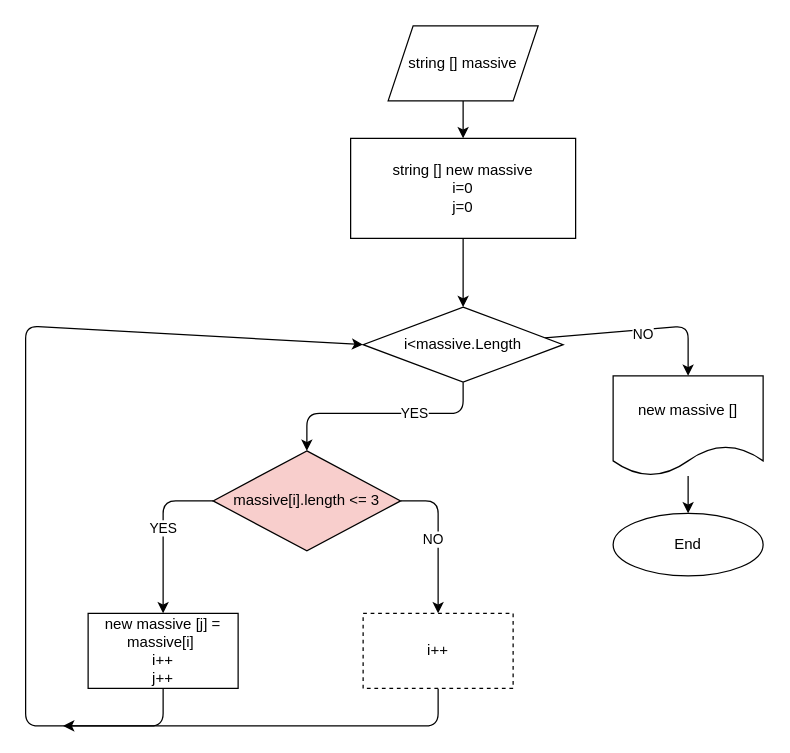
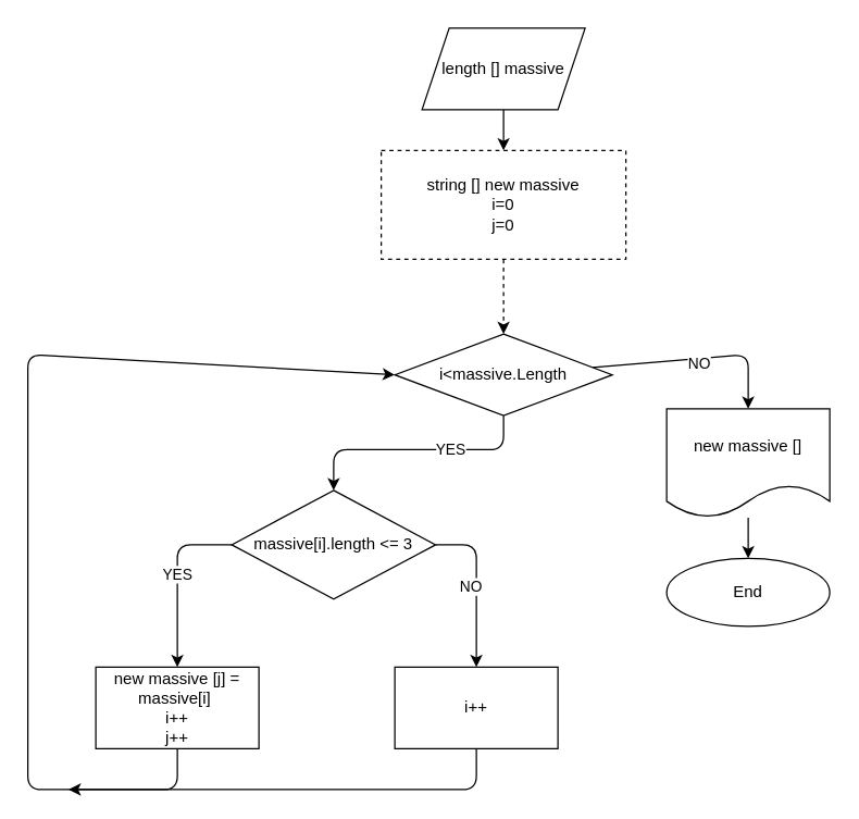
- <mxCell id="3" value="string [] massive" style="shape=parallelogram;perimeter=parallelogramPerimeter;whiteSpace=wrap;html=1;fixedSize=1;" parent="1" vertex="1"><mxGeometry x="310" y="20" width="120" height="60" as="geometry" /></mxCell>
+ <mxCell id="3" value="length [] massive" style="shape=parallelogram;perimeter=parallelogramPerimeter;whiteSpace=wrap;html=1;fixedSize=1;" parent="1" vertex="1"><mxGeometry x="310" y="20" width="120" height="60" as="geometry" /></mxCell>
- <mxCell id="14" value="string [] new massive&lt;br&gt;i=0&lt;br&gt;j=0" style="rounded=0;whiteSpace=wrap;html=1;" parent="1" vertex="1"><mxGeometry x="280" y="110" width="180" height="80" as="geometry" /></mxCell>
+ <mxCell id="14" value="string [] new massive&lt;br&gt;i=0&lt;br&gt;j=0" style="rounded=0;whiteSpace=wrap;html=1;dashed=1;" parent="1" vertex="1"><mxGeometry x="280" y="110" width="180" height="80" as="geometry" /></mxCell>
- <mxCell id="13" value="" style="edgeStyle=none;html=1;" parent="1" source="14" target="19" edge="1"><mxGeometry relative="1" as="geometry" /></mxCell>
+ <mxCell id="13" value="" style="edgeStyle=none;html=1;dashed=1;" parent="1" source="14" target="19" edge="1"><mxGeometry relative="1" as="geometry" /></mxCell>
- <mxCell id="8" value="massive[i].length &amp;lt;= 3" style="rhombus;whiteSpace=wrap;html=1;fillColor=#f8cecc;" parent="1" vertex="1"><mxGeometry x="170" y="360" width="150" height="80" as="geometry" /></mxCell>
+ <mxCell id="8" value="massive[i].length &amp;lt;= 3" style="rhombus;whiteSpace=wrap;html=1;" parent="1" vertex="1"><mxGeometry x="170" y="360" width="150" height="80" as="geometry" /></mxCell>
- <mxCell id="12" value="i++" style="rounded=0;whiteSpace=wrap;html=1;dashed=1;" parent="1" vertex="1"><mxGeometry x="290" y="490" width="120" height="60" as="geometry" /></mxCell>
+ <mxCell id="12" value="i++" style="rounded=0;whiteSpace=wrap;html=1;" parent="1" vertex="1"><mxGeometry x="290" y="490" width="120" height="60" as="geometry" /></mxCell>
